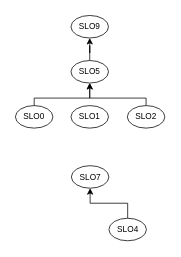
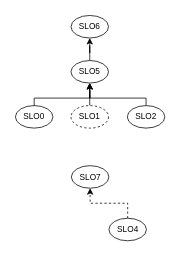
- <mxCell id="11" value="SLO9" style="ellipse;whiteSpace=wrap;html=1;fontSize=11;" vertex="1" parent="1"><mxGeometry x="94" y="20" width="50" height="30" as="geometry" /></mxCell>
+ <mxCell id="11" value="SLO6" style="ellipse;whiteSpace=wrap;html=1;fontSize=11;" vertex="1" parent="1"><mxGeometry x="94" y="20" width="50" height="30" as="geometry" /></mxCell>
+ <mxCell id="3" style="edgeStyle=orthogonalEdgeStyle;rounded=0;orthogonalLoop=1;jettySize=auto;html=1;entryX=0.5;entryY=1;entryDx=0;entryDy=0;" edge="1" parent="1" source="4" target="10"><mxGeometry relative="1" as="geometry" /></mxCell>
- <mxCell id="4" value="SLO1" style="ellipse;whiteSpace=wrap;html=1;fontSize=11;" parent="1" vertex="1"><mxGeometry x="94" y="140" width="50" height="30" as="geometry" /></mxCell>
+ <mxCell id="4" value="SLO1" style="ellipse;whiteSpace=wrap;html=1;fontSize=11;dashed=1;" parent="1" vertex="1"><mxGeometry x="94" y="140" width="50" height="30" as="geometry" /></mxCell>
- <mxCell id="7" style="edgeStyle=orthogonalEdgeStyle;rounded=0;orthogonalLoop=1;jettySize=auto;html=1;entryX=0.5;entryY=1;entryDx=0;entryDy=0;" edge="1" parent="1" source="8" target="12"><mxGeometry relative="1" as="geometry" /></mxCell>
+ <mxCell id="7" style="edgeStyle=orthogonalEdgeStyle;rounded=0;orthogonalLoop=1;jettySize=auto;html=1;entryX=0.5;entryY=1;entryDx=0;entryDy=0;dashed=1;" edge="1" parent="1" source="8" target="12"><mxGeometry relative="1" as="geometry" /></mxCell>
